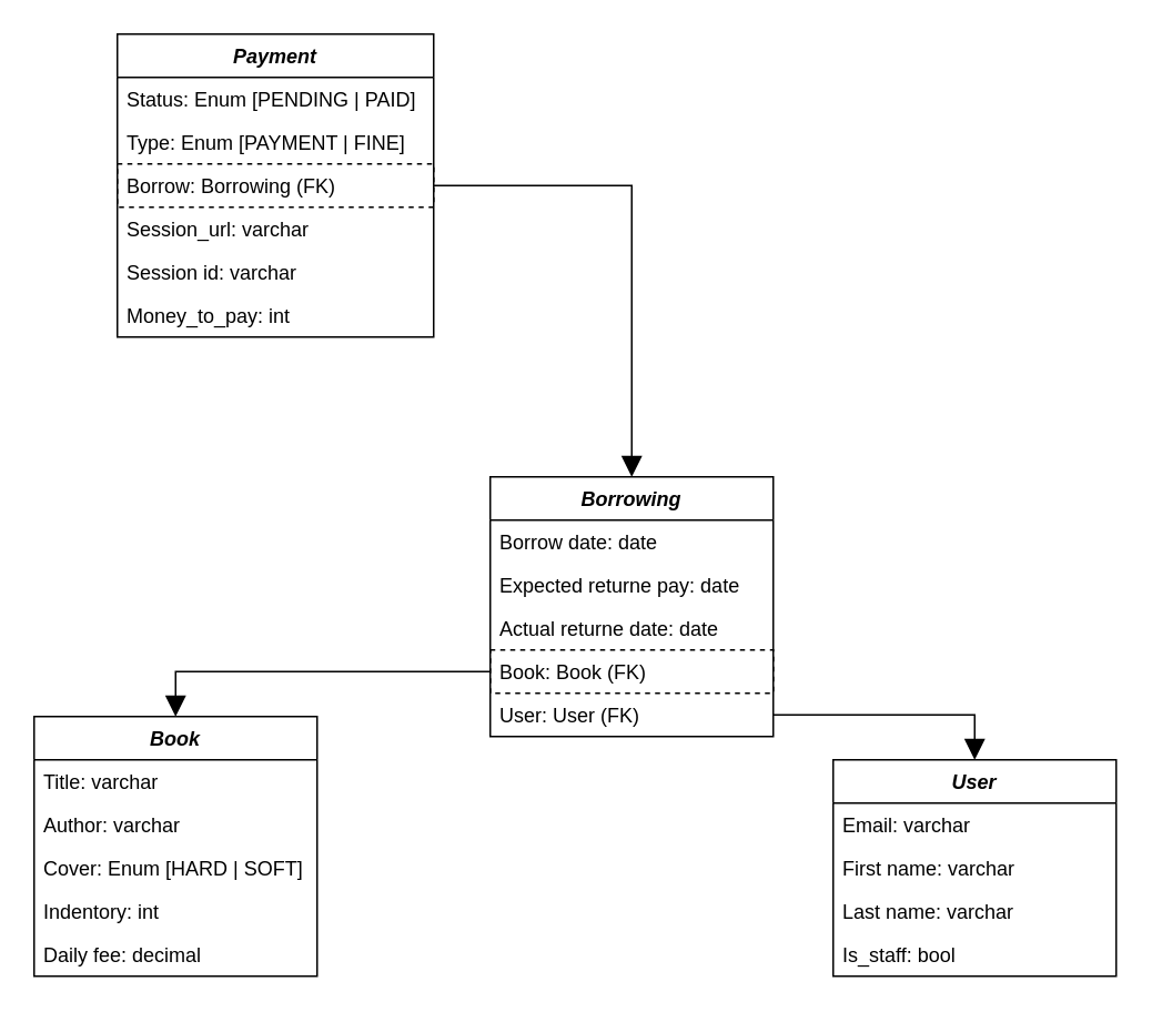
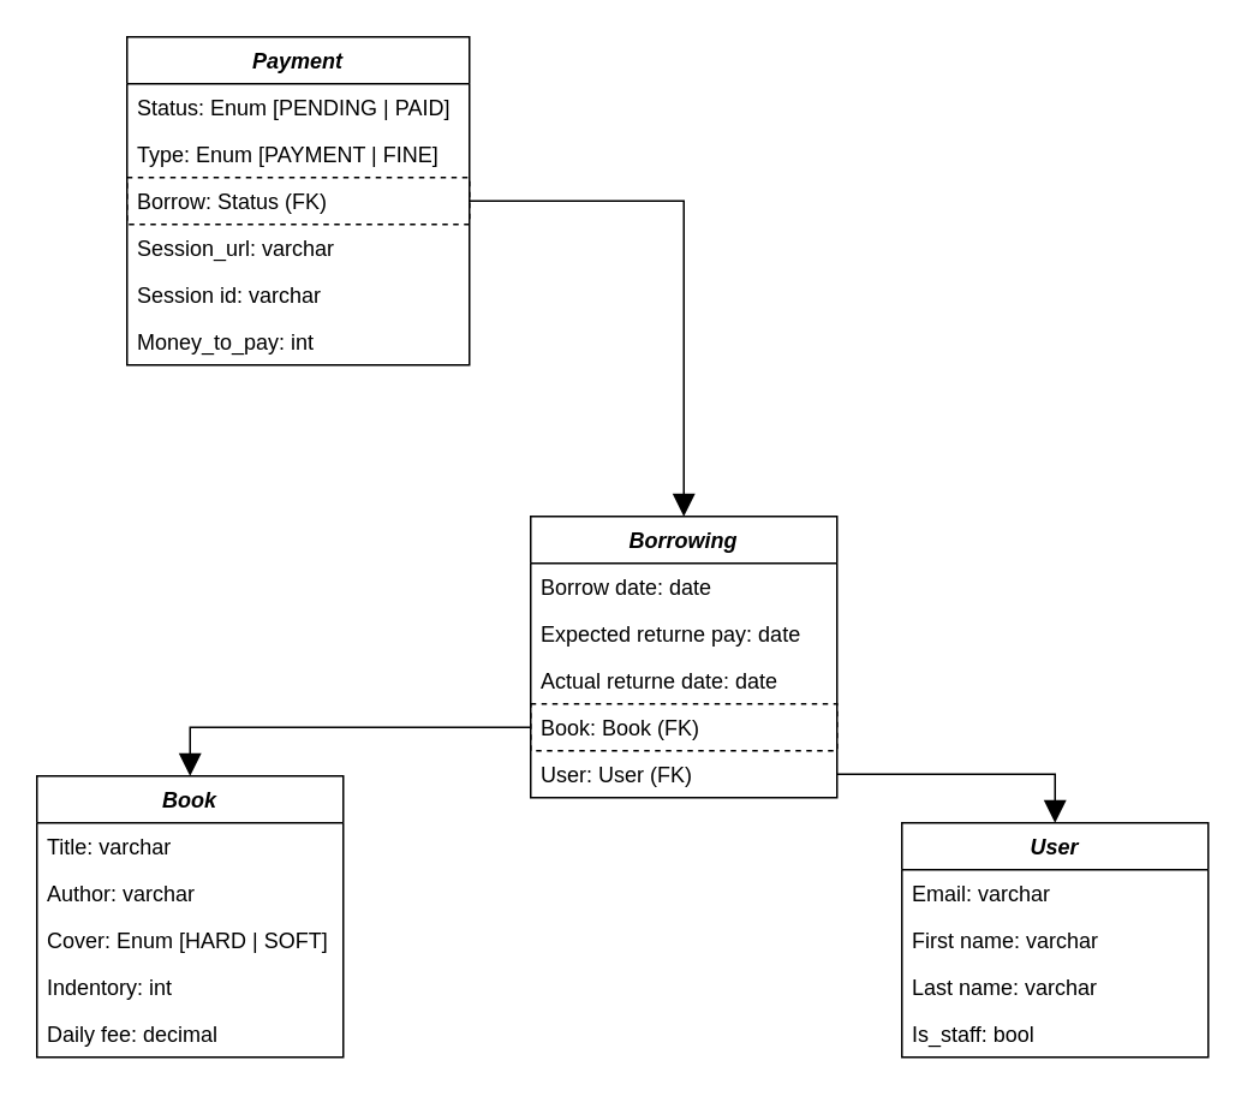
- <mxCell id="24" value="Borrow: Borrowing (FK)" style="text;align=left;verticalAlign=top;spacingLeft=4;spacingRight=4;overflow=hidden;rotatable=0;points=[[0,0.5],[1,0.5]];portConstraint=eastwest;rounded=0;shadow=0;html=0;strokeColor=default;dashed=1;" parent="21" vertex="1"><mxGeometry y="78" width="190" height="26" as="geometry" /></mxCell>
+ <mxCell id="24" value="Borrow: Status (FK)" style="text;align=left;verticalAlign=top;spacingLeft=4;spacingRight=4;overflow=hidden;rotatable=0;points=[[0,0.5],[1,0.5]];portConstraint=eastwest;rounded=0;shadow=0;html=0;strokeColor=default;dashed=1;" parent="21" vertex="1"><mxGeometry y="78" width="190" height="26" as="geometry" /></mxCell>
